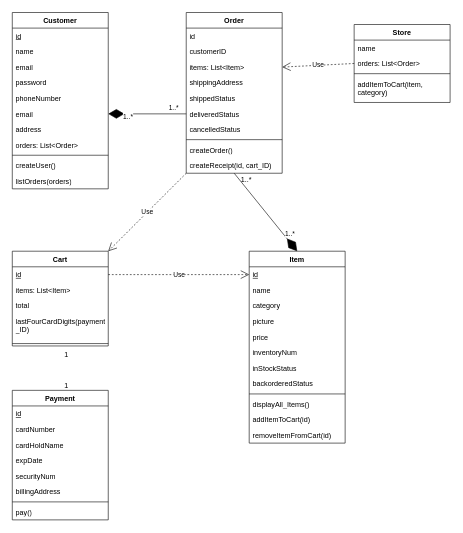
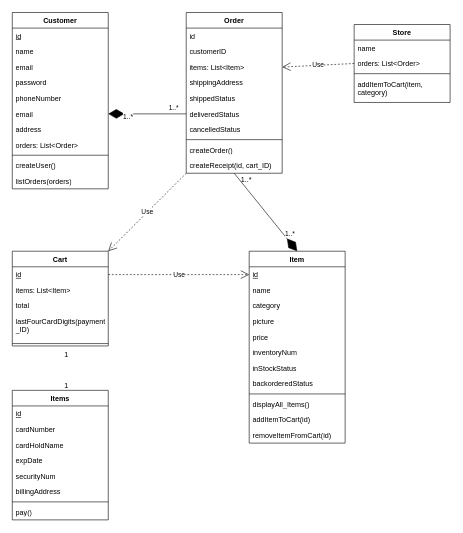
- <mxCell id="38" value="Payment" style="swimlane;fontStyle=1;align=center;verticalAlign=top;childLayout=stackLayout;horizontal=1;startSize=26;horizontalStack=0;resizeParent=1;resizeParentMax=0;resizeLast=0;collapsible=1;marginBottom=0;whiteSpace=wrap;html=1;" parent="1" vertex="1"><mxGeometry x="20" y="650" width="160" height="216" as="geometry" /></mxCell>
+ <mxCell id="38" value="Items" style="swimlane;fontStyle=1;align=center;verticalAlign=top;childLayout=stackLayout;horizontal=1;startSize=26;horizontalStack=0;resizeParent=1;resizeParentMax=0;resizeLast=0;collapsible=1;marginBottom=0;whiteSpace=wrap;html=1;" parent="1" vertex="1"><mxGeometry x="20" y="650" width="160" height="216" as="geometry" /></mxCell>
